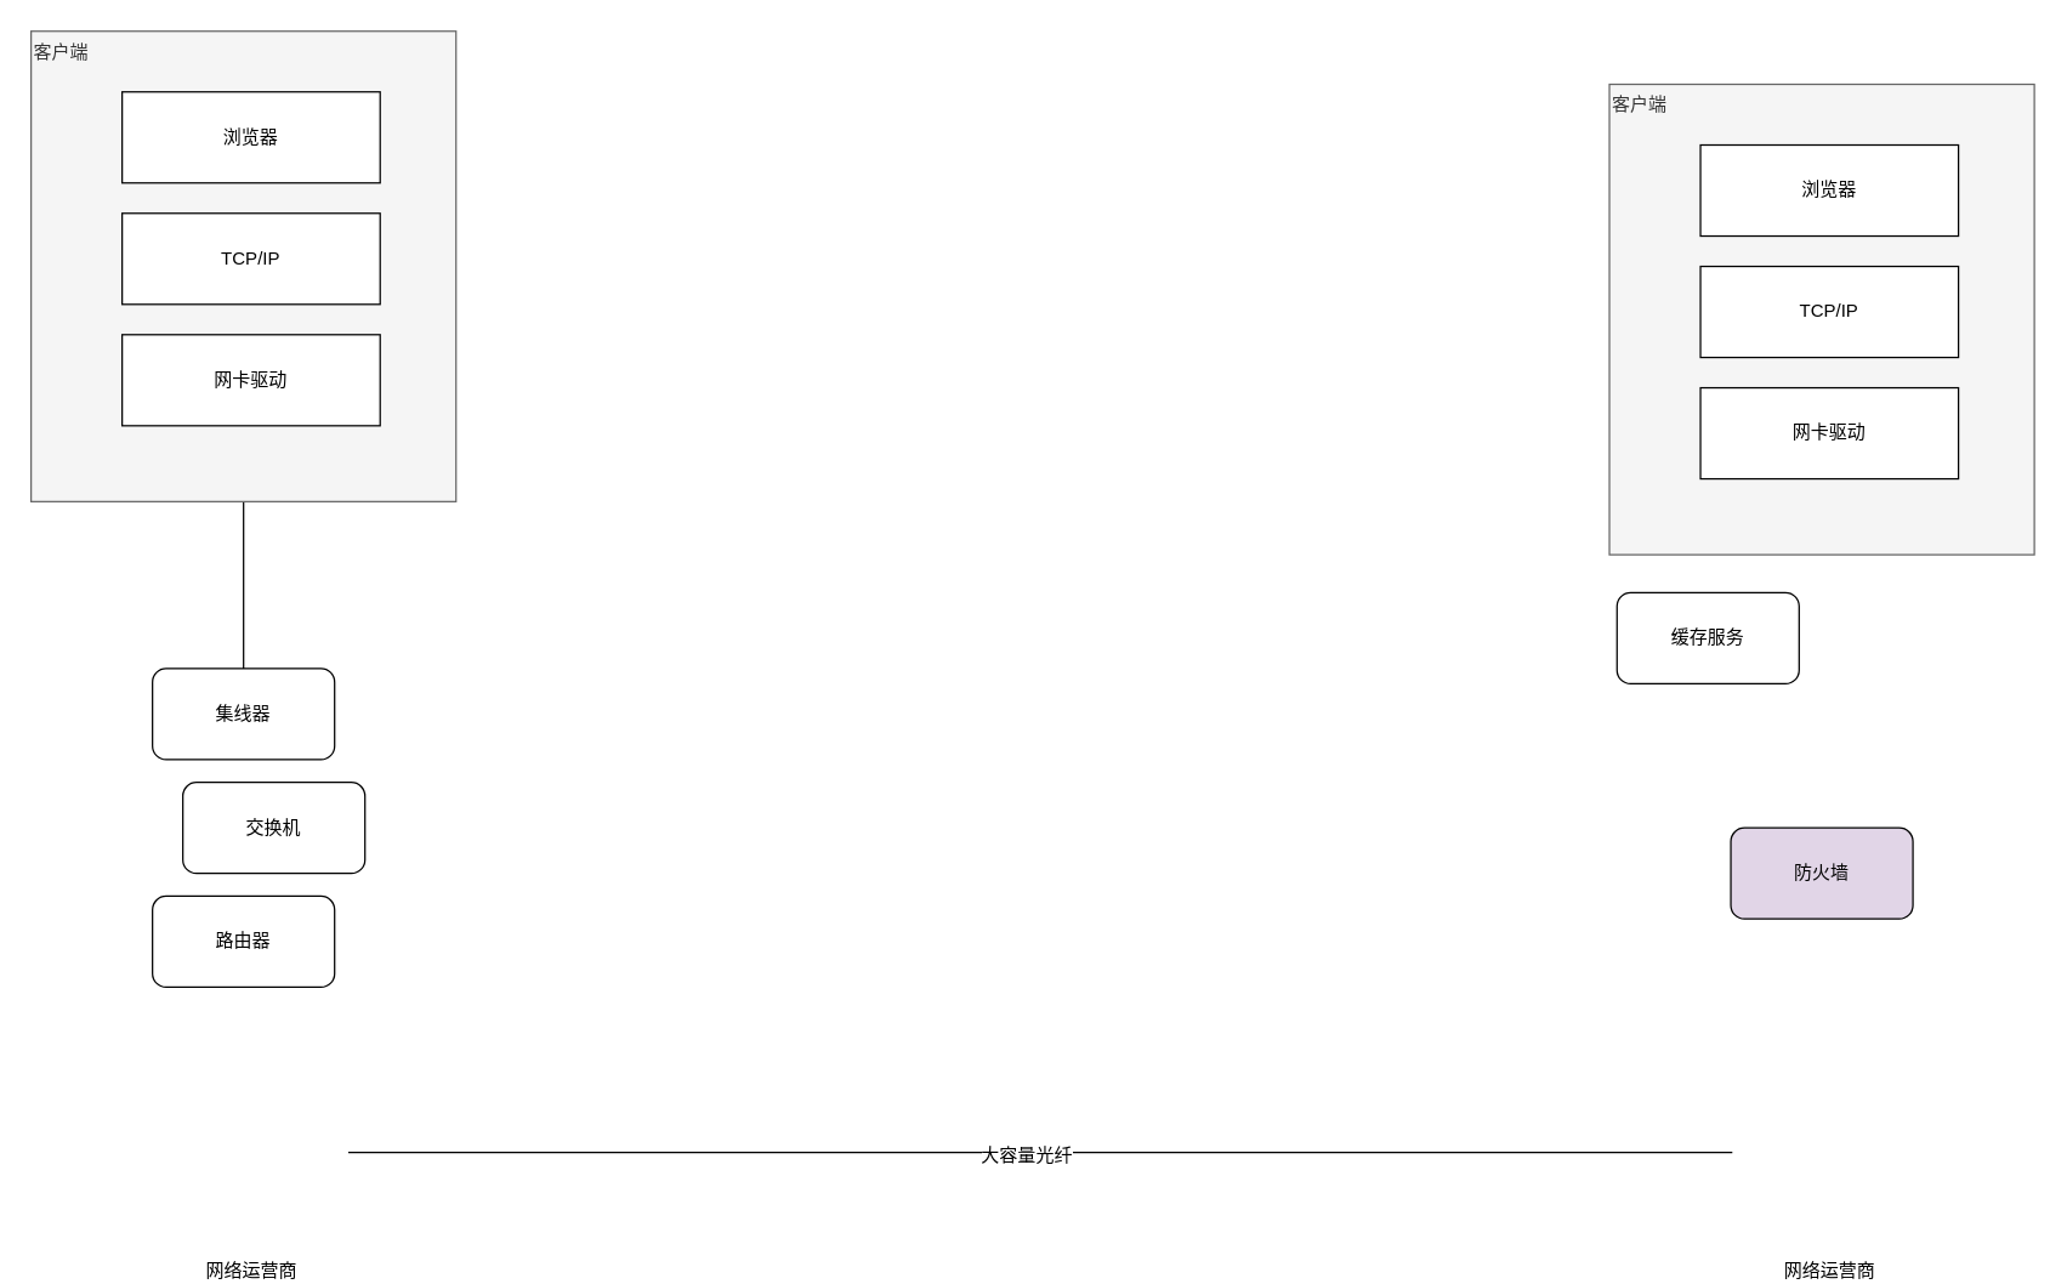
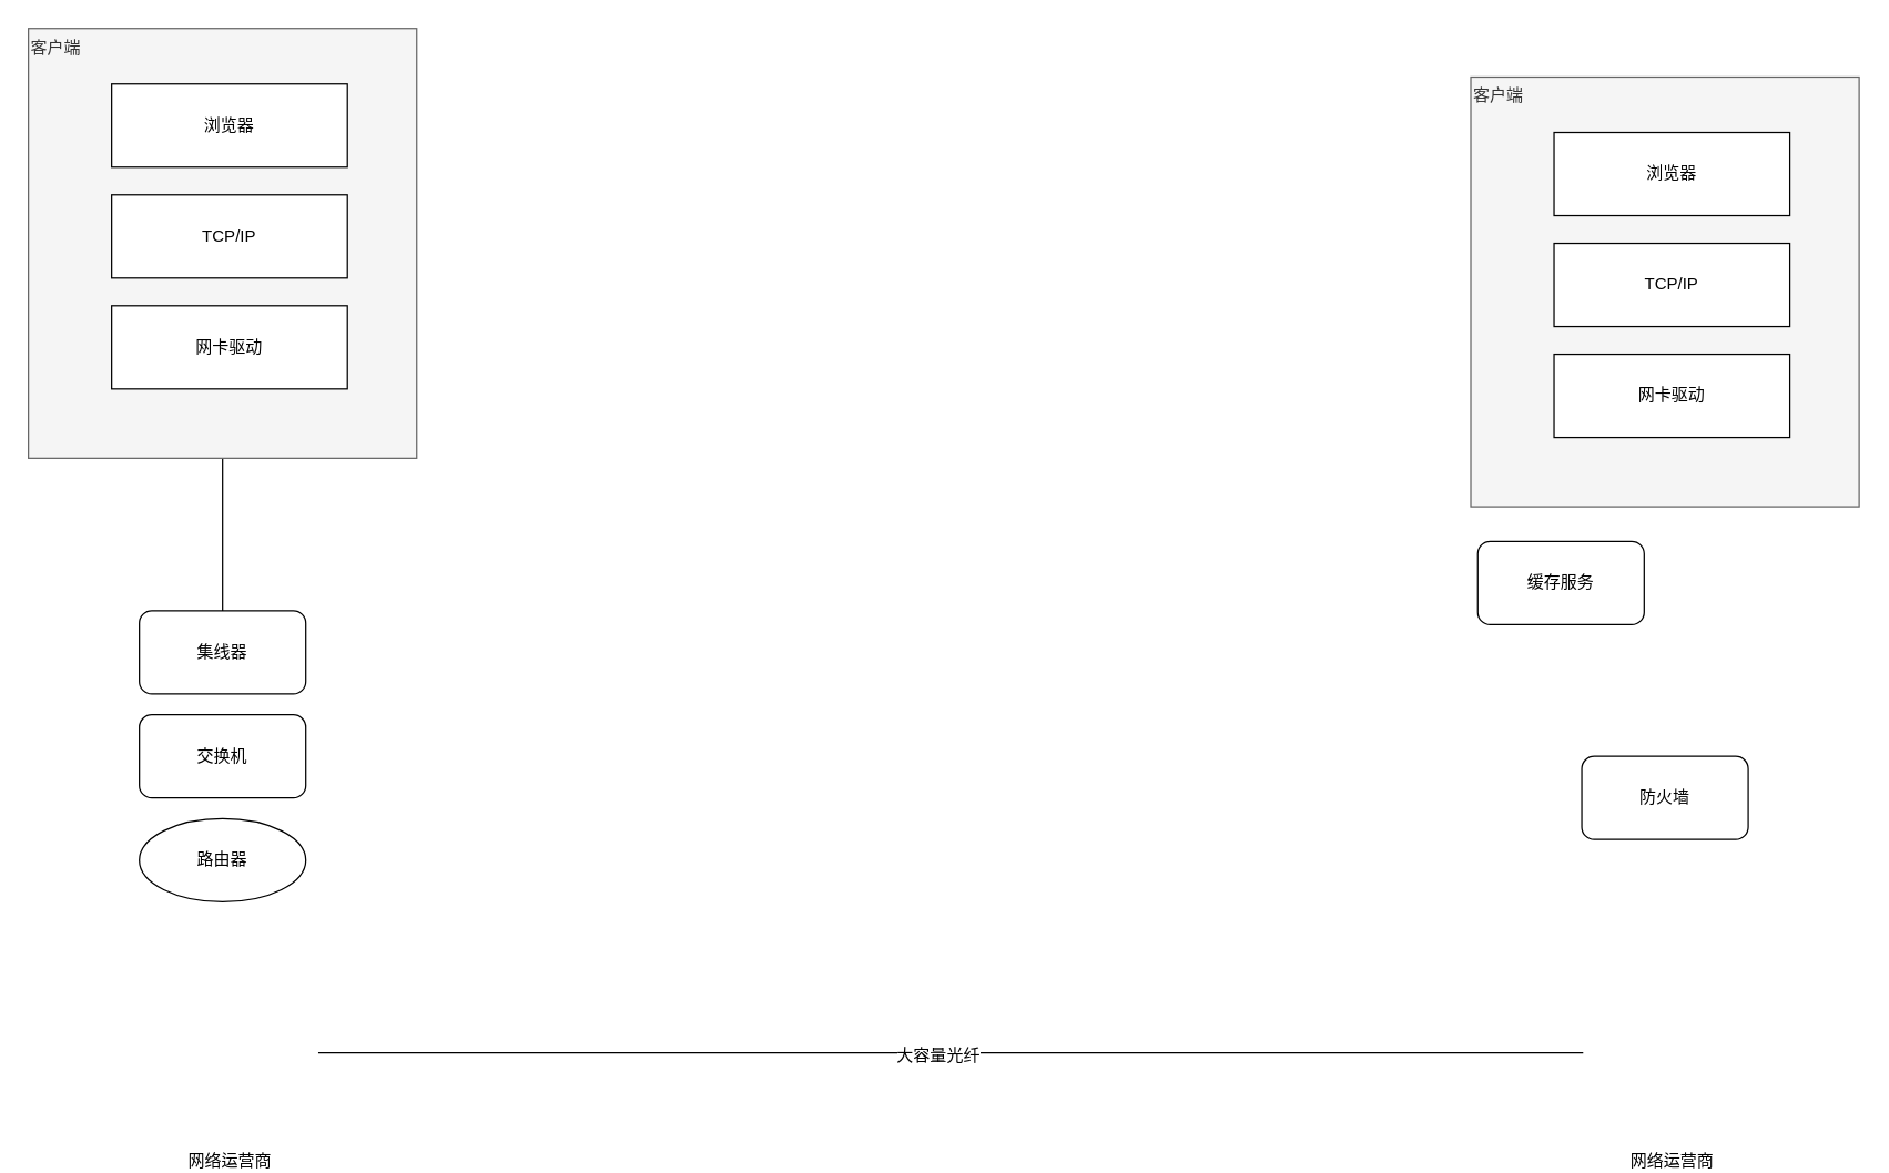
- <mxCell id="12" value="交换机" style="rounded=1;whiteSpace=wrap;html=1;align=center;" parent="1" vertex="1"><mxGeometry x="120" y="515" width="120" height="60" as="geometry" /></mxCell>
+ <mxCell id="12" value="交换机" style="rounded=1;whiteSpace=wrap;html=1;align=center;" parent="1" vertex="1"><mxGeometry x="100" y="515" width="120" height="60" as="geometry" /></mxCell>
- <mxCell id="17" value="防火墙" style="rounded=1;whiteSpace=wrap;html=1;align=center;fillColor=#e1d5e7;" vertex="1" parent="1"><mxGeometry x="1140" y="545" width="120" height="60" as="geometry" /></mxCell>
+ <mxCell id="17" value="防火墙" style="rounded=1;whiteSpace=wrap;html=1;align=center;" vertex="1" parent="1"><mxGeometry x="1140" y="545" width="120" height="60" as="geometry" /></mxCell>
- <mxCell id="7" value="路由器" style="rounded=1;whiteSpace=wrap;html=1;align=center;" parent="1" vertex="1"><mxGeometry x="100" y="590" width="120" height="60" as="geometry" /></mxCell>
+ <mxCell id="7" value="路由器" style="ellipse;whiteSpace=wrap;html=1;align=center;" parent="1" vertex="1"><mxGeometry x="100" y="590" width="120" height="60" as="geometry" /></mxCell>
